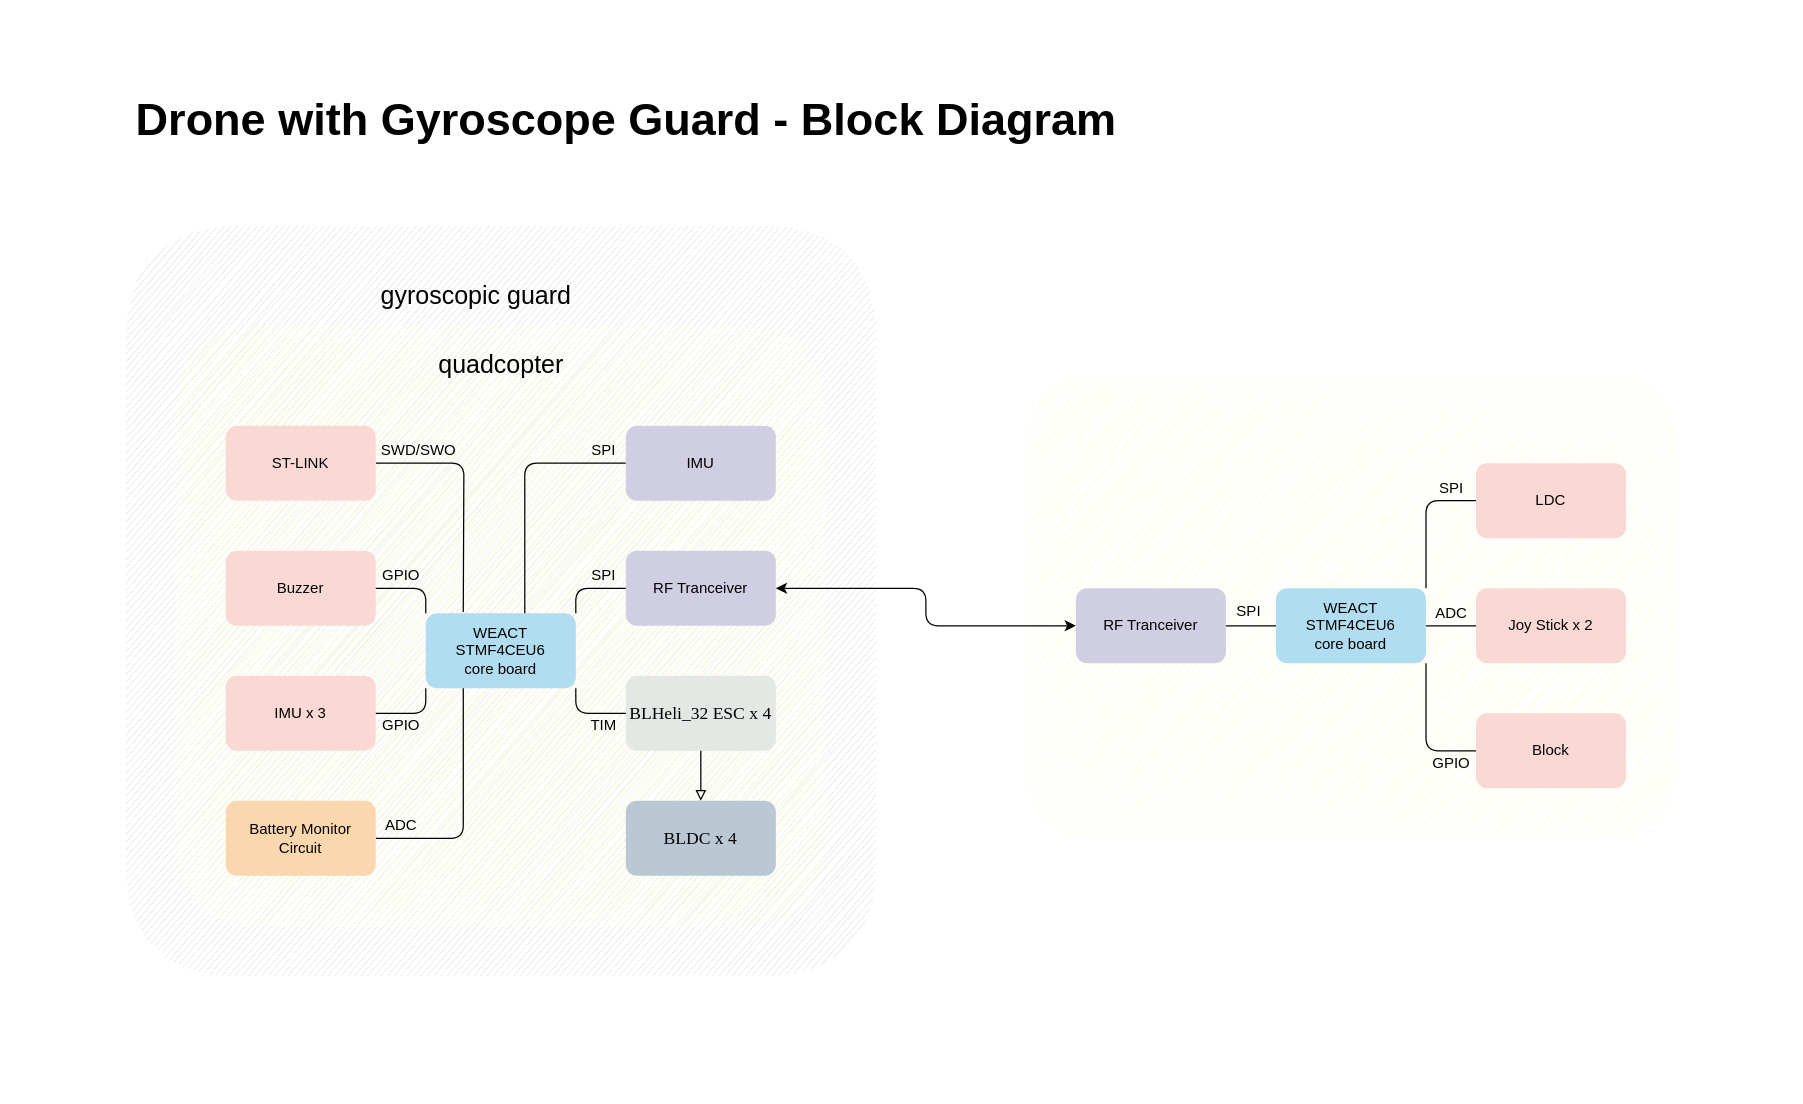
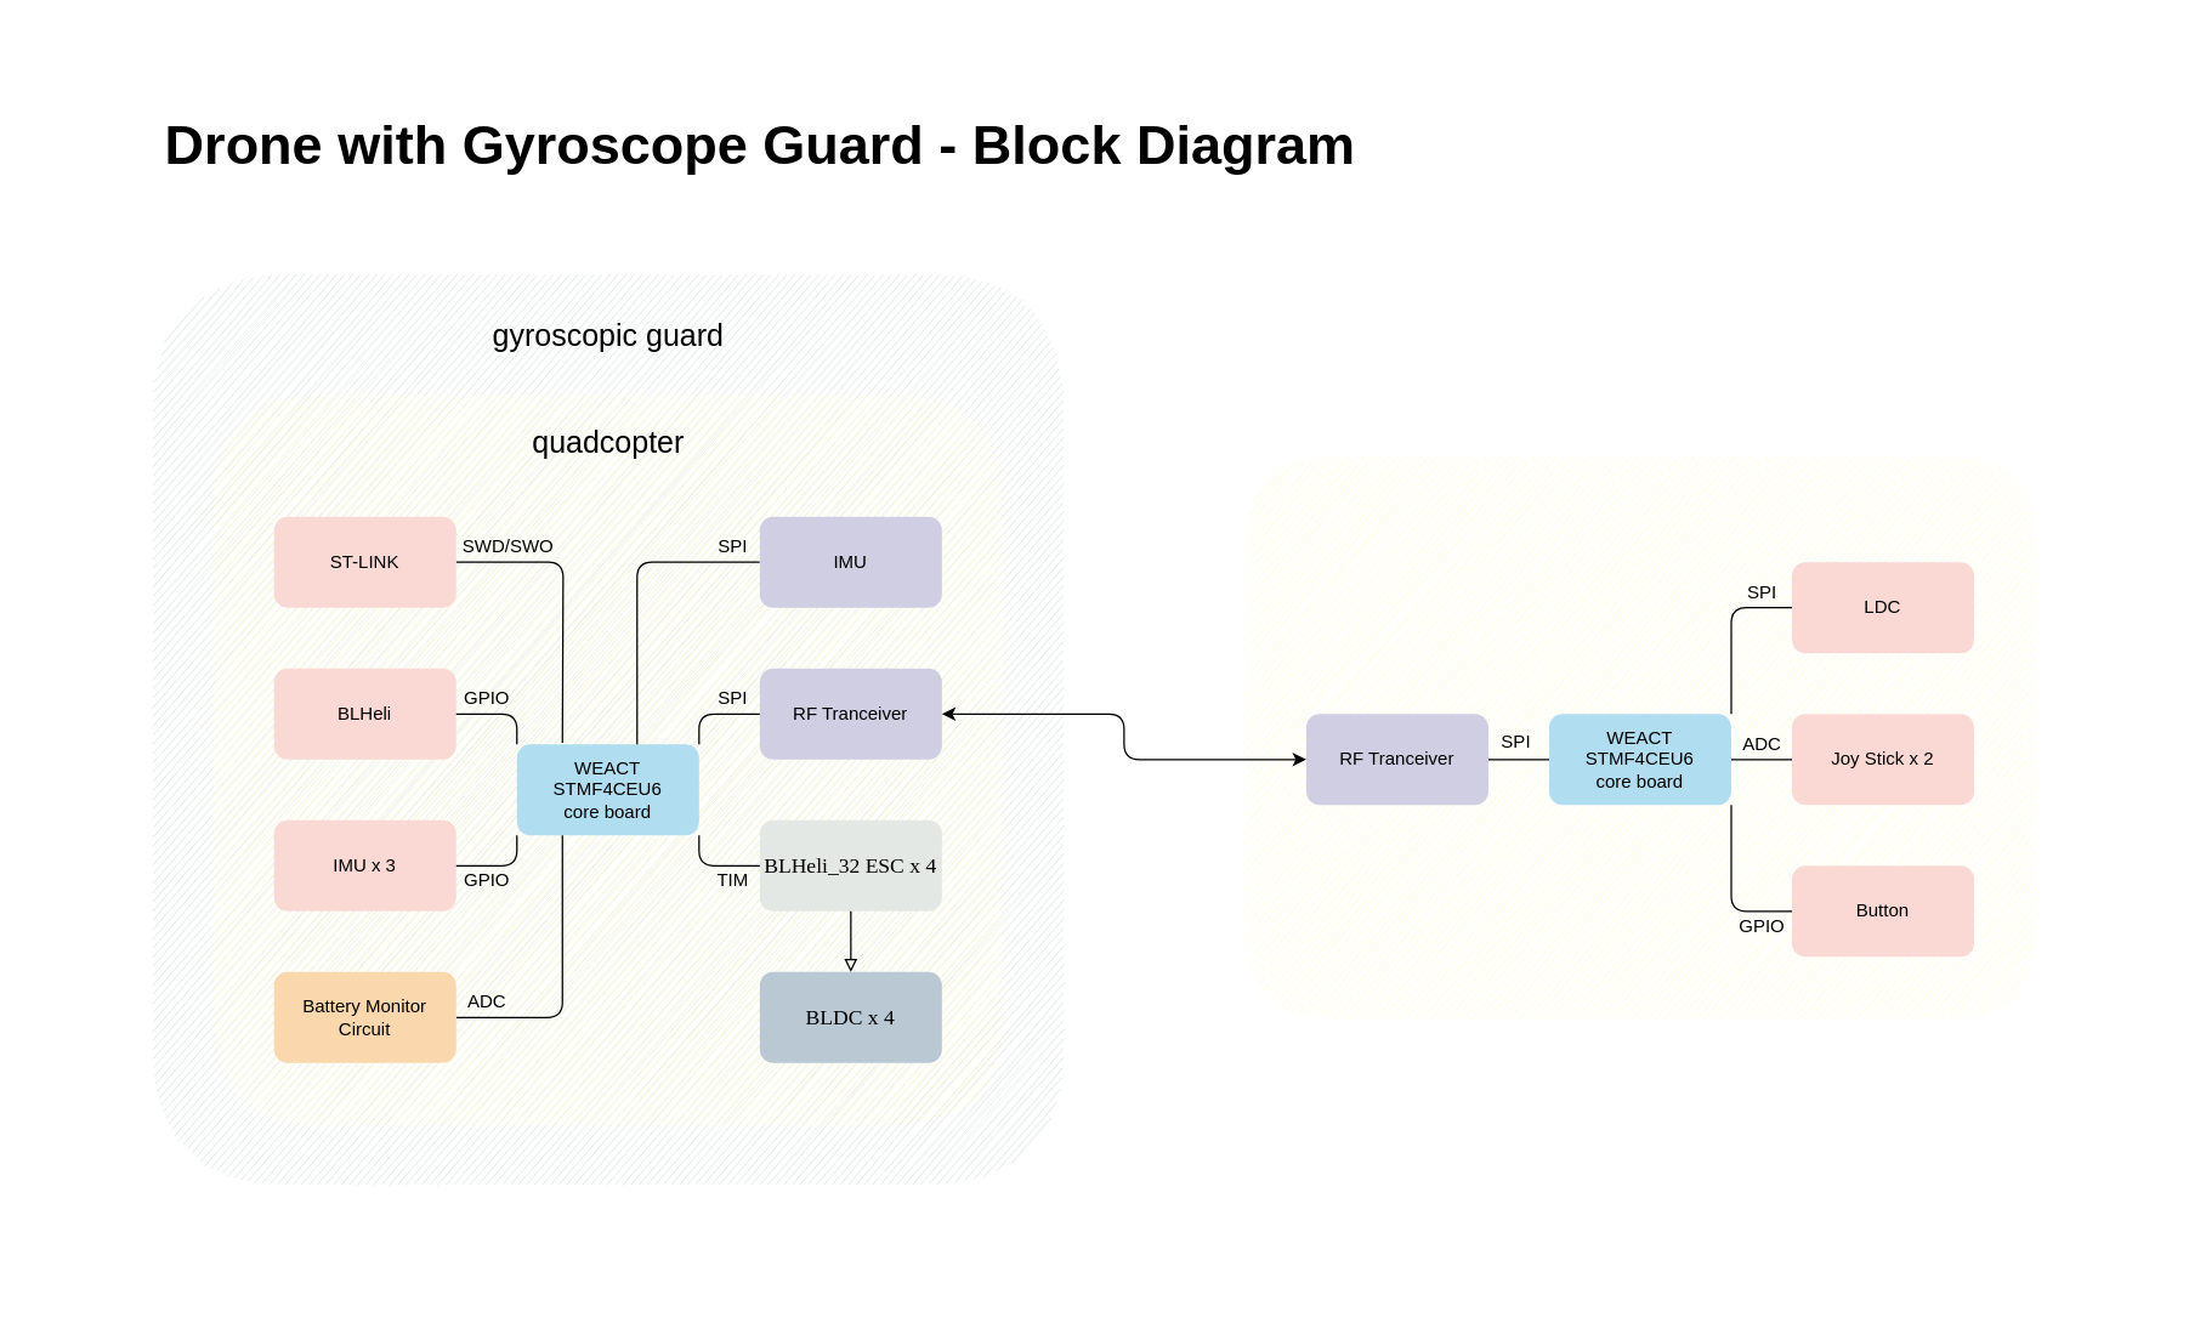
- <mxCell id="22" value="&lt;font color=&quot;#000000&quot;&gt;&lt;font style=&quot;font-size: 20px&quot;&gt;gyroscopic guard&lt;/font&gt;&lt;br&gt;&lt;/font&gt;" style="text;html=1;align=center;verticalAlign=middle;resizable=0;points=[];autosize=1;fontFamily=Helvetica;fontColor=#FFF4C3;" parent="1" vertex="1"><mxGeometry x="295" y="225" width="170" height="20" as="geometry" /></mxCell>
+ <mxCell id="22" value="&lt;font color=&quot;#000000&quot;&gt;&lt;font style=&quot;font-size: 20px&quot;&gt;gyroscopic guard&lt;/font&gt;&lt;br&gt;&lt;/font&gt;" style="text;html=1;align=center;verticalAlign=middle;resizable=0;points=[];autosize=1;fontFamily=Helvetica;fontColor=#FFF4C3;" parent="1" vertex="1"><mxGeometry x="315" y="210" width="170" height="20" as="geometry" /></mxCell>
- <mxCell id="28" value="Buzzer" style="rounded=1;whiteSpace=wrap;html=1;fillColor=#fad9d5;strokeColor=none;" parent="23" vertex="1"><mxGeometry y="100" width="120" height="60" as="geometry" /></mxCell>
+ <mxCell id="28" value="BLHeli" style="rounded=1;whiteSpace=wrap;html=1;fillColor=#fad9d5;strokeColor=none;" parent="23" vertex="1"><mxGeometry y="100" width="120" height="60" as="geometry" /></mxCell>
- <mxCell id="12" value="Block" style="rounded=1;whiteSpace=wrap;html=1;fillColor=#fad9d5;strokeColor=none;glass=0;sketch=0;" parent="1" vertex="1"><mxGeometry x="1180" y="570" width="120" height="60" as="geometry" /></mxCell>
+ <mxCell id="12" value="Button" style="rounded=1;whiteSpace=wrap;html=1;fillColor=#fad9d5;strokeColor=none;glass=0;sketch=0;" parent="1" vertex="1"><mxGeometry x="1180" y="570" width="120" height="60" as="geometry" /></mxCell>
